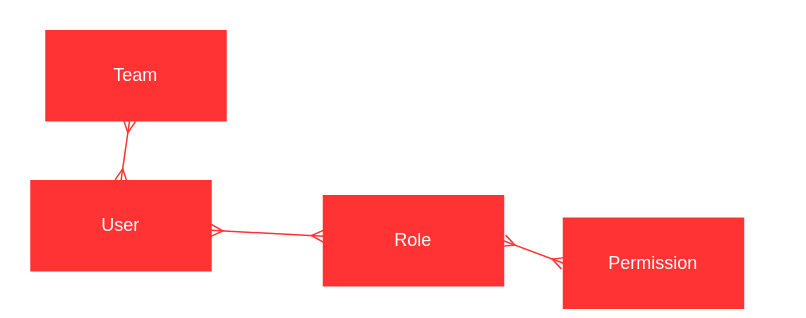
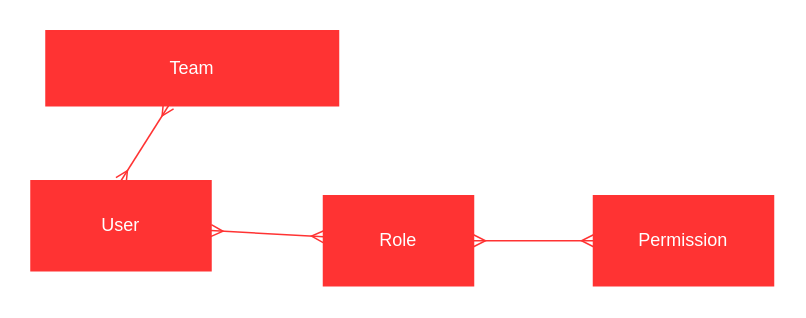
- <mxCell id="3" value="Team" style="rounded=0;whiteSpace=wrap;html=1;fillColor=#FF3333;strokeColor=#FF3333;fontColor=#FFFFFF;" parent="1" vertex="1"><mxGeometry x="30" y="20" width="120" height="60" as="geometry" /></mxCell>
+ <mxCell id="3" value="Team" style="rounded=0;whiteSpace=wrap;html=1;fillColor=#FF3333;strokeColor=#FF3333;fontColor=#FFFFFF;" parent="1" vertex="1"><mxGeometry x="30" y="20" width="195" height="50" as="geometry" /></mxCell>
- <mxCell id="7" value="Role" style="rounded=0;whiteSpace=wrap;html=1;fillColor=#FF3333;strokeColor=#FF3333;fontColor=#FFFFFF;" vertex="1" parent="1"><mxGeometry x="215" y="130" width="120" height="60" as="geometry" /></mxCell>
+ <mxCell id="7" value="Role" style="rounded=0;whiteSpace=wrap;html=1;fillColor=#FF3333;strokeColor=#FF3333;fontColor=#FFFFFF;" vertex="1" parent="1"><mxGeometry x="215" y="130" width="100" height="60" as="geometry" /></mxCell>
- <mxCell id="8" value="Permission" style="rounded=0;whiteSpace=wrap;html=1;fillColor=#FF3333;strokeColor=#FF3333;fontColor=#FFFFFF;" vertex="1" parent="1"><mxGeometry x="375" y="145" width="120" height="60" as="geometry" /></mxCell>
+ <mxCell id="8" value="Permission" style="rounded=0;whiteSpace=wrap;html=1;fillColor=#FF3333;strokeColor=#FF3333;fontColor=#FFFFFF;" vertex="1" parent="1"><mxGeometry x="395" y="130" width="120" height="60" as="geometry" /></mxCell>
